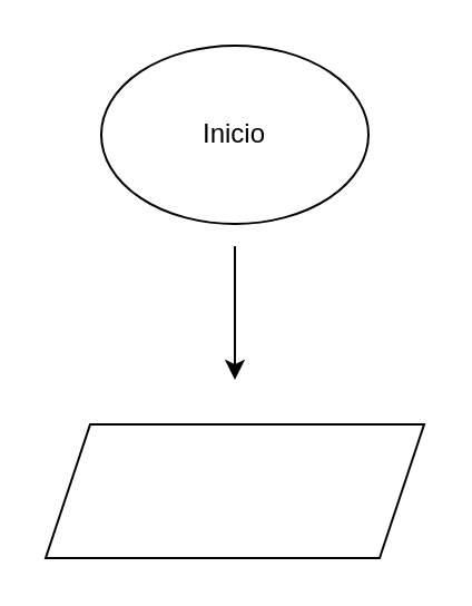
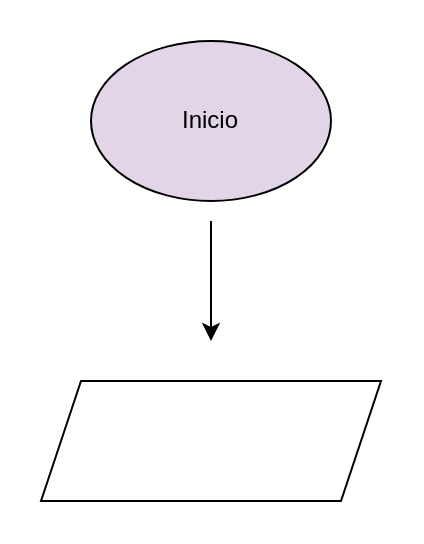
- <mxCell id="2" value="Inicio&lt;br&gt;" style="ellipse;whiteSpace=wrap;html=1;" parent="1" vertex="1"><mxGeometry x="45" y="20" width="120" height="80" as="geometry" /></mxCell>
+ <mxCell id="2" value="Inicio&lt;br&gt;" style="ellipse;whiteSpace=wrap;html=1;fillColor=#e1d5e7;" parent="1" vertex="1"><mxGeometry x="45" y="20" width="120" height="80" as="geometry" /></mxCell>
